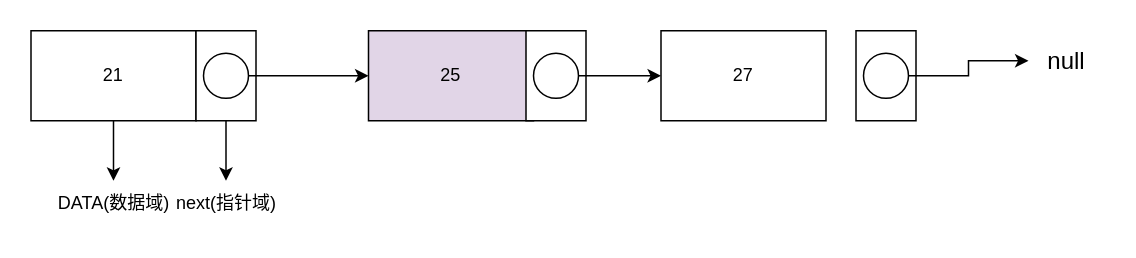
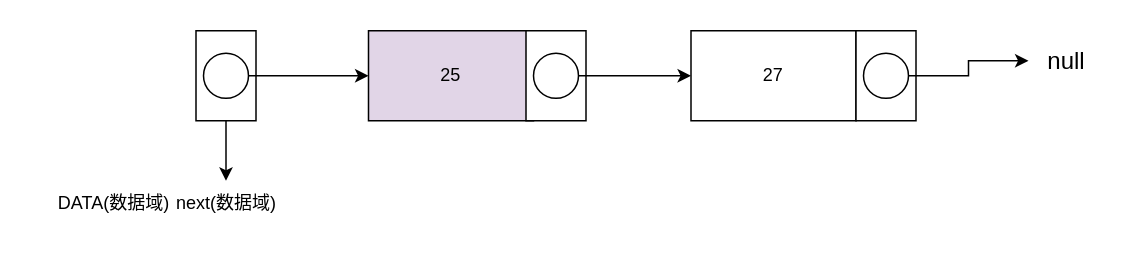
- <mxCell id="3" value="21" style="rounded=0;whiteSpace=wrap;html=1;" vertex="1" parent="1"><mxGeometry x="20" y="20" width="110" height="60" as="geometry" /></mxCell>
- <mxCell id="14" value="27" style="rounded=0;whiteSpace=wrap;html=1;" vertex="1" parent="1"><mxGeometry x="440" y="20" width="110" height="60" as="geometry" /></mxCell>
+ <mxCell id="14" value="27" style="rounded=0;whiteSpace=wrap;html=1;" vertex="1" parent="1"><mxGeometry x="460" y="20" width="110" height="60" as="geometry" /></mxCell>
- <mxCell id="2" style="edgeStyle=orthogonalEdgeStyle;rounded=0;orthogonalLoop=1;jettySize=auto;html=1;" edge="1" parent="1" source="3" target="8"><mxGeometry relative="1" as="geometry" /></mxCell>
- <mxCell id="9" value="next(指针域)" style="text;html=1;align=center;verticalAlign=middle;resizable=0;points=[];autosize=1;strokeColor=none;fillColor=none;" vertex="1" parent="1"><mxGeometry x="105" y="120" width="90" height="30" as="geometry" /></mxCell>
+ <mxCell id="9" value="next(数据域)" style="text;html=1;align=center;verticalAlign=middle;resizable=0;points=[];autosize=1;strokeColor=none;fillColor=none;" vertex="1" parent="1"><mxGeometry x="105" y="120" width="90" height="30" as="geometry" /></mxCell>
